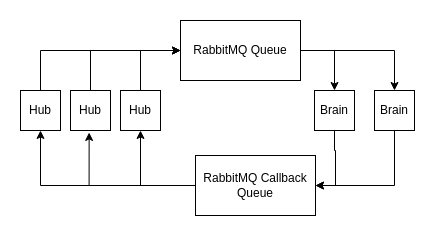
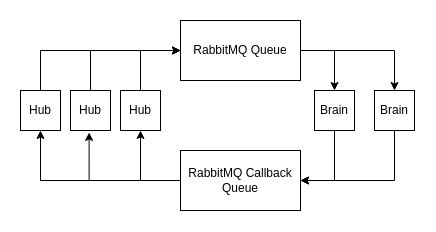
- <mxCell id="12" value="RabbitMQ Callback Queue" style="rounded=0;whiteSpace=wrap;html=1;" parent="1" vertex="1"><mxGeometry x="195" y="155" width="120" height="60" as="geometry" /></mxCell>
+ <mxCell id="12" value="RabbitMQ Callback Queue" style="rounded=0;whiteSpace=wrap;html=1;" parent="1" vertex="1"><mxGeometry x="180" y="150" width="120" height="60" as="geometry" /></mxCell>
